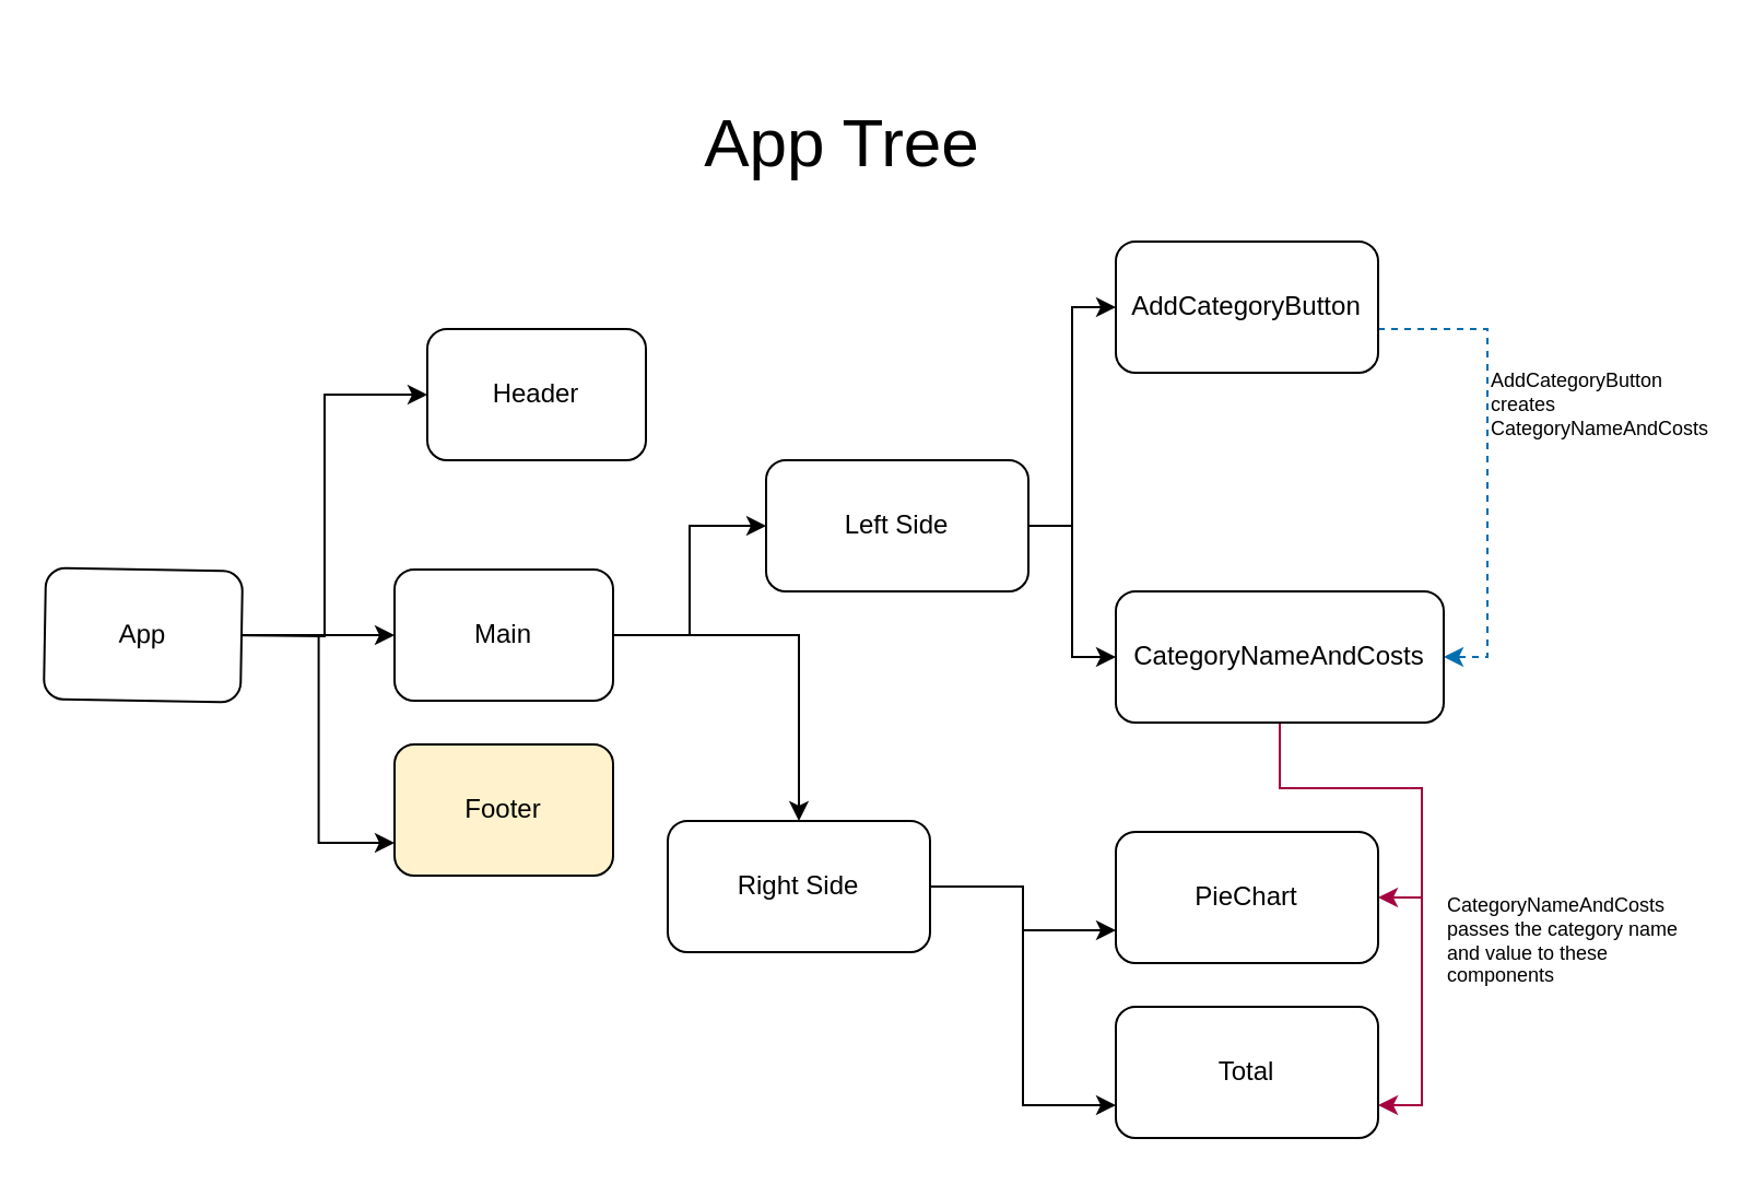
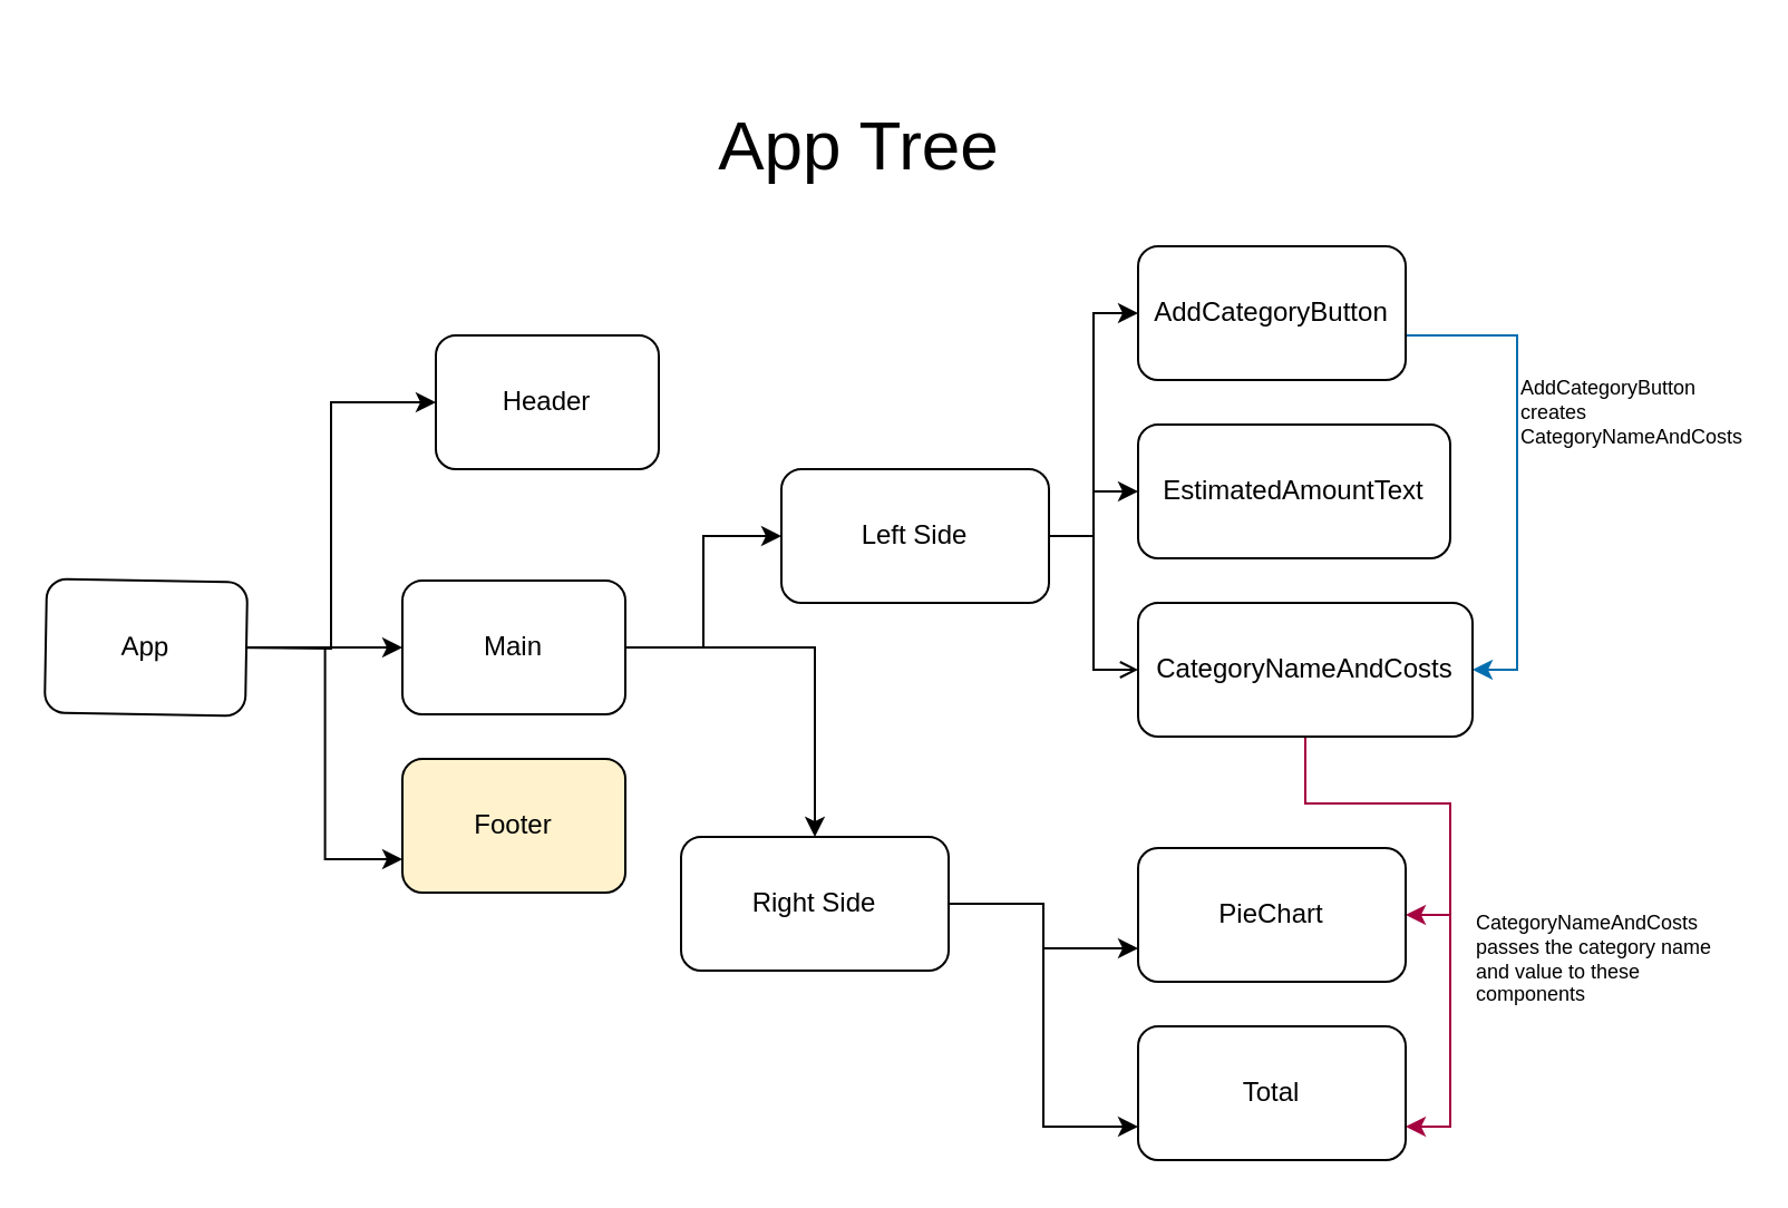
- <mxCell id="19" style="edgeStyle=orthogonalEdgeStyle;rounded=0;orthogonalLoop=1;jettySize=auto;html=1;entryX=1;entryY=0.5;entryDx=0;entryDy=0;noLabel=1;fontColor=none;fillColor=#1ba1e2;strokeColor=#006EAF;dashed=1;" edge="1" parent="1" source="20" target="24"><mxGeometry relative="1" as="geometry"><Array as="points"><mxPoint x="570" y="150" /><mxPoint x="680" y="150" /><mxPoint x="680" y="300" /></Array></mxGeometry></mxCell>
+ <mxCell id="19" style="edgeStyle=orthogonalEdgeStyle;rounded=0;orthogonalLoop=1;jettySize=auto;html=1;entryX=1;entryY=0.5;entryDx=0;entryDy=0;noLabel=1;fontColor=none;fillColor=#1ba1e2;strokeColor=#006EAF;" edge="1" parent="1" source="20" target="24"><mxGeometry relative="1" as="geometry"><Array as="points"><mxPoint x="570" y="150" /><mxPoint x="680" y="150" /><mxPoint x="680" y="300" /></Array></mxGeometry></mxCell>
+ <mxCell id="13" style="edgeStyle=orthogonalEdgeStyle;rounded=0;orthogonalLoop=1;jettySize=auto;html=1;" parent="1" source="15" target="21" edge="1"><mxGeometry relative="1" as="geometry" /></mxCell>
+ <mxCell id="21" value="EstimatedAmountText" style="rounded=1;whiteSpace=wrap;html=1;" parent="1" vertex="1"><mxGeometry x="510" y="190" width="140" height="60" as="geometry" /></mxCell>
- <mxCell id="14" style="edgeStyle=orthogonalEdgeStyle;rounded=0;orthogonalLoop=1;jettySize=auto;html=1;" parent="1" source="15" target="24" edge="1"><mxGeometry relative="1" as="geometry" /></mxCell>
+ <mxCell id="14" style="edgeStyle=orthogonalEdgeStyle;rounded=0;orthogonalLoop=1;jettySize=auto;html=1;endArrow=open;" parent="1" source="15" target="24" edge="1"><mxGeometry relative="1" as="geometry" /></mxCell>
